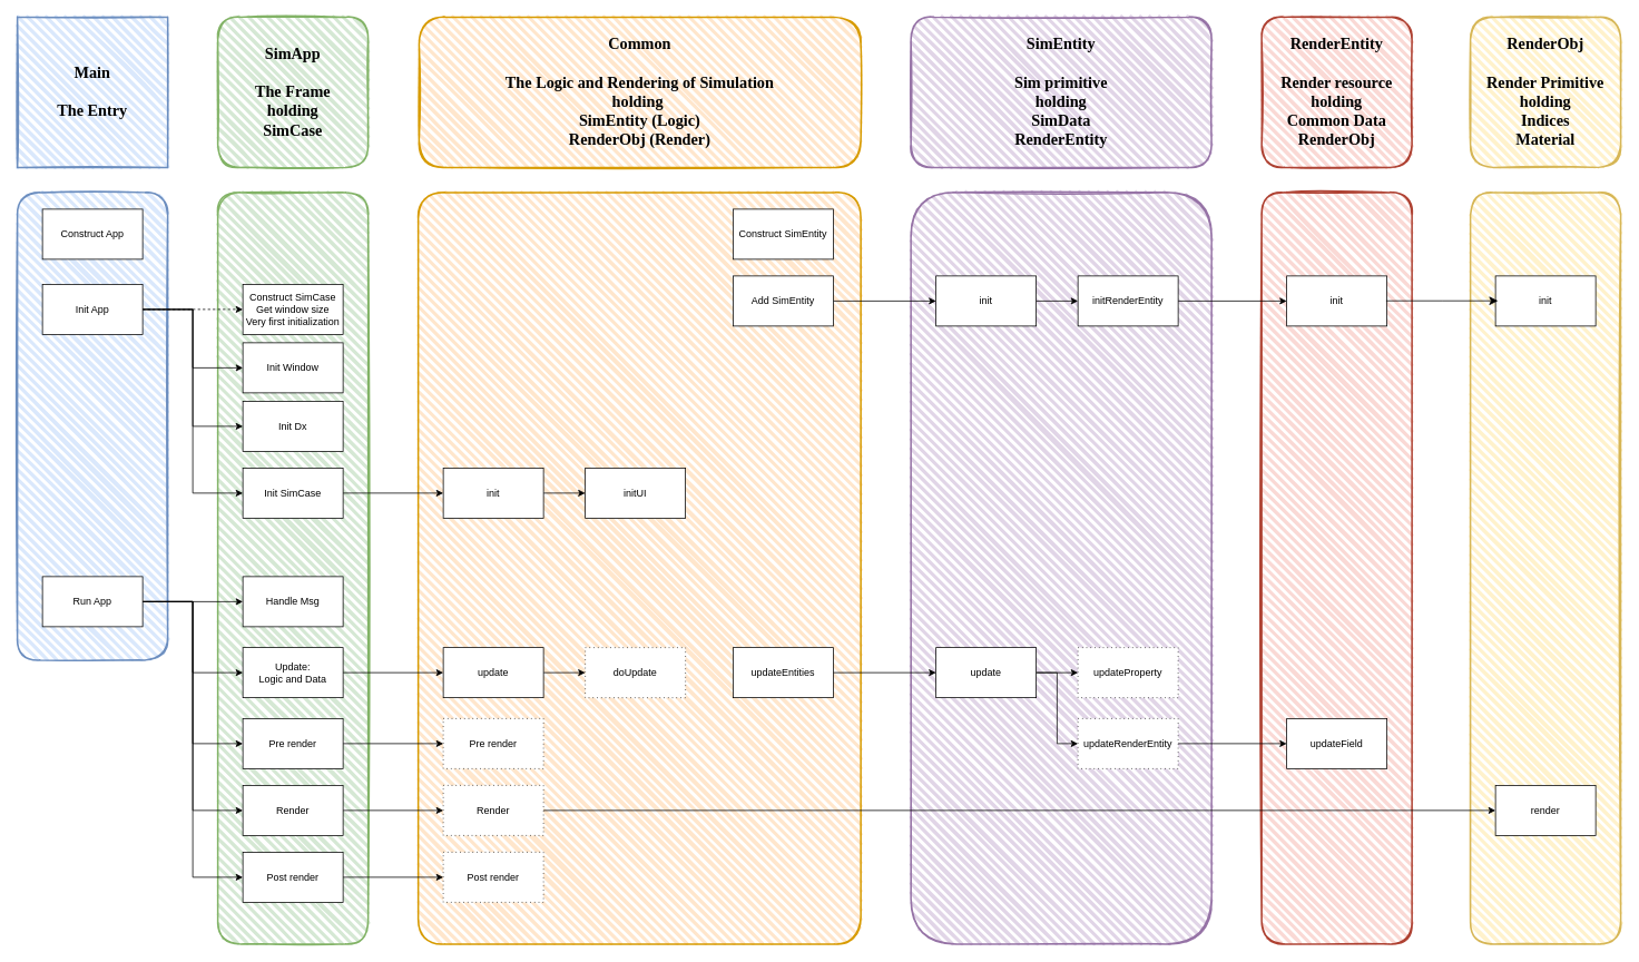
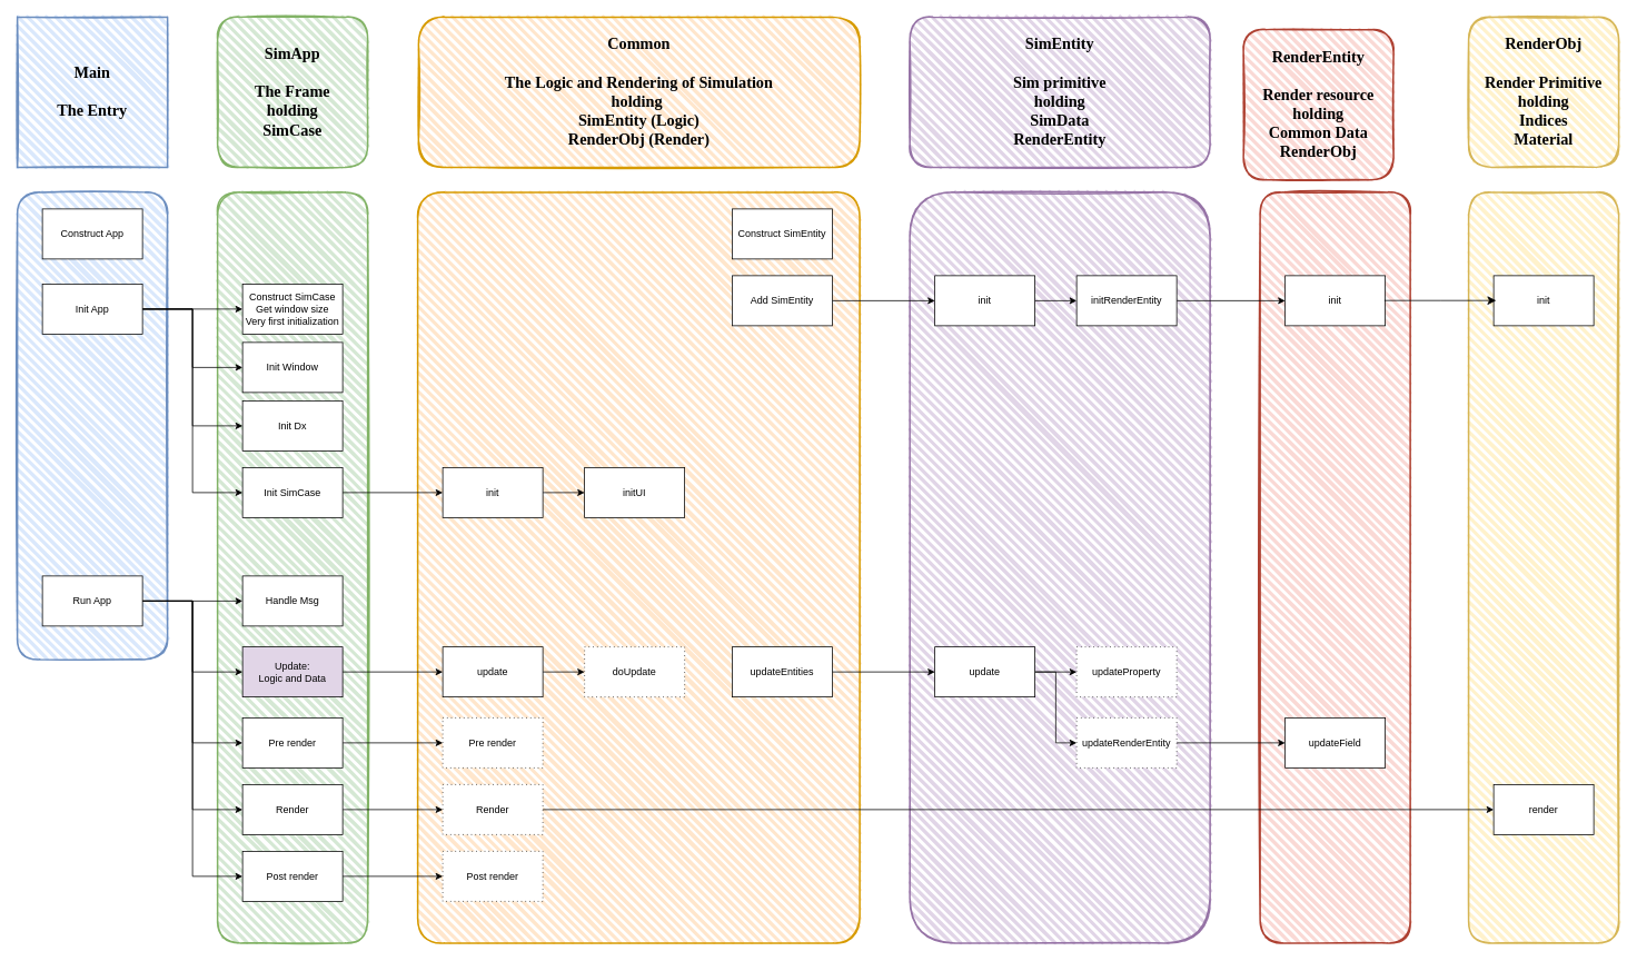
- <mxCell id="52" value="&lt;font style=&quot;font-size: 19px;&quot; face=&quot;Comic Sans MS&quot;&gt;&lt;b style=&quot;&quot;&gt;RenderEntity&lt;/b&gt;&lt;/font&gt;&lt;div&gt;&lt;font style=&quot;font-size: 19px;&quot; face=&quot;Comic Sans MS&quot;&gt;&lt;b style=&quot;&quot;&gt;&lt;br&gt;&lt;/b&gt;&lt;/font&gt;&lt;/div&gt;&lt;div&gt;&lt;b style=&quot;background-color: transparent; color: light-dark(rgb(0, 0, 0), rgb(255, 255, 255)); font-size: 19px; font-family: &amp;quot;Comic Sans MS&amp;quot;;&quot;&gt;Render resource&lt;/b&gt;&lt;/div&gt;&lt;div&gt;&lt;font style=&quot;font-size: 19px;&quot; face=&quot;Comic Sans MS&quot;&gt;&lt;b style=&quot;&quot;&gt;holding&lt;/b&gt;&lt;/font&gt;&lt;/div&gt;&lt;div&gt;&lt;font face=&quot;Comic Sans MS&quot;&gt;&lt;span style=&quot;font-size: 19px;&quot;&gt;&lt;b&gt;Common Data&lt;/b&gt;&lt;/span&gt;&lt;/font&gt;&lt;/div&gt;&lt;div&gt;&lt;font face=&quot;Comic Sans MS&quot;&gt;&lt;span style=&quot;font-size: 19px;&quot;&gt;&lt;b&gt;RenderObj&lt;/b&gt;&lt;/span&gt;&lt;/font&gt;&lt;/div&gt;" style="rounded=1;whiteSpace=wrap;html=1;strokeWidth=2;fillWeight=4;hachureGap=8;hachureAngle=45;fillColor=#fad9d5;sketch=1;strokeColor=#ae4132;" vertex="1" parent="1"><mxGeometry x="1510" y="20" width="180" height="180" as="geometry" /></mxCell>
+ <mxCell id="52" value="&lt;font style=&quot;font-size: 19px;&quot; face=&quot;Comic Sans MS&quot;&gt;&lt;b style=&quot;&quot;&gt;RenderEntity&lt;/b&gt;&lt;/font&gt;&lt;div&gt;&lt;font style=&quot;font-size: 19px;&quot; face=&quot;Comic Sans MS&quot;&gt;&lt;b style=&quot;&quot;&gt;&lt;br&gt;&lt;/b&gt;&lt;/font&gt;&lt;/div&gt;&lt;div&gt;&lt;b style=&quot;background-color: transparent; color: light-dark(rgb(0, 0, 0), rgb(255, 255, 255)); font-size: 19px; font-family: &amp;quot;Comic Sans MS&amp;quot;;&quot;&gt;Render resource&lt;/b&gt;&lt;/div&gt;&lt;div&gt;&lt;font style=&quot;font-size: 19px;&quot; face=&quot;Comic Sans MS&quot;&gt;&lt;b style=&quot;&quot;&gt;holding&lt;/b&gt;&lt;/font&gt;&lt;/div&gt;&lt;div&gt;&lt;font face=&quot;Comic Sans MS&quot;&gt;&lt;span style=&quot;font-size: 19px;&quot;&gt;&lt;b&gt;Common Data&lt;/b&gt;&lt;/span&gt;&lt;/font&gt;&lt;/div&gt;&lt;div&gt;&lt;font face=&quot;Comic Sans MS&quot;&gt;&lt;span style=&quot;font-size: 19px;&quot;&gt;&lt;b&gt;RenderObj&lt;/b&gt;&lt;/span&gt;&lt;/font&gt;&lt;/div&gt;" style="rounded=1;whiteSpace=wrap;html=1;strokeWidth=2;fillWeight=4;hachureGap=8;hachureAngle=45;fillColor=#fad9d5;sketch=1;strokeColor=#ae4132;" vertex="1" parent="1"><mxGeometry x="1490" y="35" width="180" height="180" as="geometry" /></mxCell>
- <mxCell id="9" style="edgeStyle=orthogonalEdgeStyle;rounded=0;orthogonalLoop=1;jettySize=auto;html=1;exitX=1;exitY=0.5;exitDx=0;exitDy=0;entryX=0;entryY=0.5;entryDx=0;entryDy=0;dashed=1;" edge="1" parent="1" source="13" target="20"><mxGeometry relative="1" as="geometry" /></mxCell>
+ <mxCell id="9" style="edgeStyle=orthogonalEdgeStyle;rounded=0;orthogonalLoop=1;jettySize=auto;html=1;exitX=1;exitY=0.5;exitDx=0;exitDy=0;entryX=0;entryY=0.5;entryDx=0;entryDy=0;" edge="1" parent="1" source="13" target="20"><mxGeometry relative="1" as="geometry" /></mxCell>
- <mxCell id="29" value="Update:&lt;div&gt;Logic and Data&lt;/div&gt;" style="rounded=0;whiteSpace=wrap;html=1;" vertex="1" parent="1"><mxGeometry x="290" y="775" width="120" height="60" as="geometry" /></mxCell>
+ <mxCell id="29" value="Update:&lt;div&gt;Logic and Data&lt;/div&gt;" style="rounded=0;whiteSpace=wrap;html=1;fillColor=#e1d5e7;" vertex="1" parent="1"><mxGeometry x="290" y="775" width="120" height="60" as="geometry" /></mxCell>
